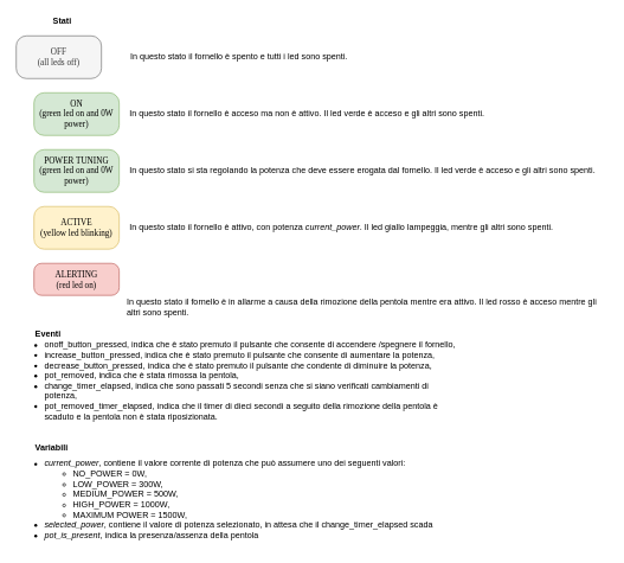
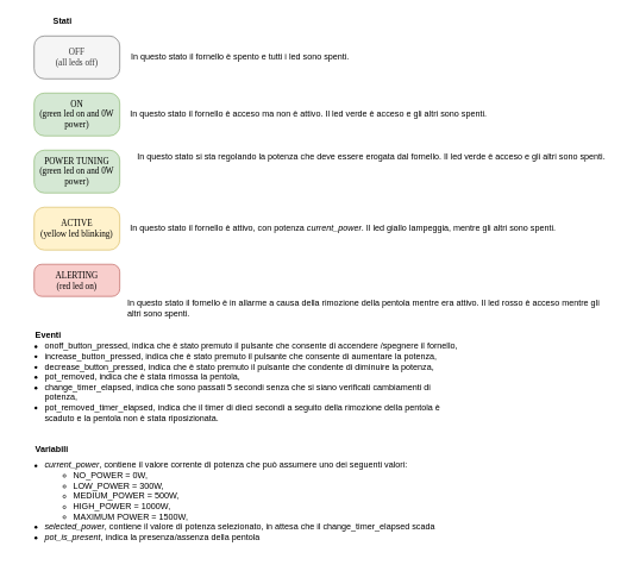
- <mxCell id="2" value="OFF&lt;br&gt;(all leds off)" style="rounded=1;whiteSpace=wrap;html=1;arcSize=24;fillColor=#f5f5f5;strokeColor=#666666;shadow=0;comic=0;labelBackgroundColor=none;fontFamily=Verdana;fontSize=12;align=center;fontColor=#333333;" parent="1" vertex="1"><mxGeometry x="22" y="50" width="120" height="60" as="geometry" /></mxCell>
+ <mxCell id="2" value="OFF&lt;br&gt;(all leds off)" style="rounded=1;whiteSpace=wrap;html=1;arcSize=24;fillColor=#f5f5f5;strokeColor=#666666;shadow=0;comic=0;labelBackgroundColor=none;fontFamily=Verdana;fontSize=12;align=center;fontColor=#333333;" parent="1" vertex="1"><mxGeometry x="47" y="50" width="120" height="60" as="geometry" /></mxCell>
- <mxCell id="16" value="In questo stato si sta regolando la potenza che deve essere erogata dal fornello. Il led verde è acceso e gli altri sono spenti." style="text;html=1;resizable=0;points=[];autosize=1;align=left;verticalAlign=top;spacingTop=-4;" parent="1" vertex="1"><mxGeometry x="180" y="230" width="670" height="20" as="geometry" /></mxCell>
+ <mxCell id="16" value="In questo stato si sta regolando la potenza che deve essere erogata dal fornello. Il led verde è acceso e gli altri sono spenti." style="text;html=1;resizable=0;points=[];autosize=1;align=left;verticalAlign=top;spacingTop=-4;" parent="1" vertex="1"><mxGeometry x="190" y="210" width="670" height="20" as="geometry" /></mxCell>
